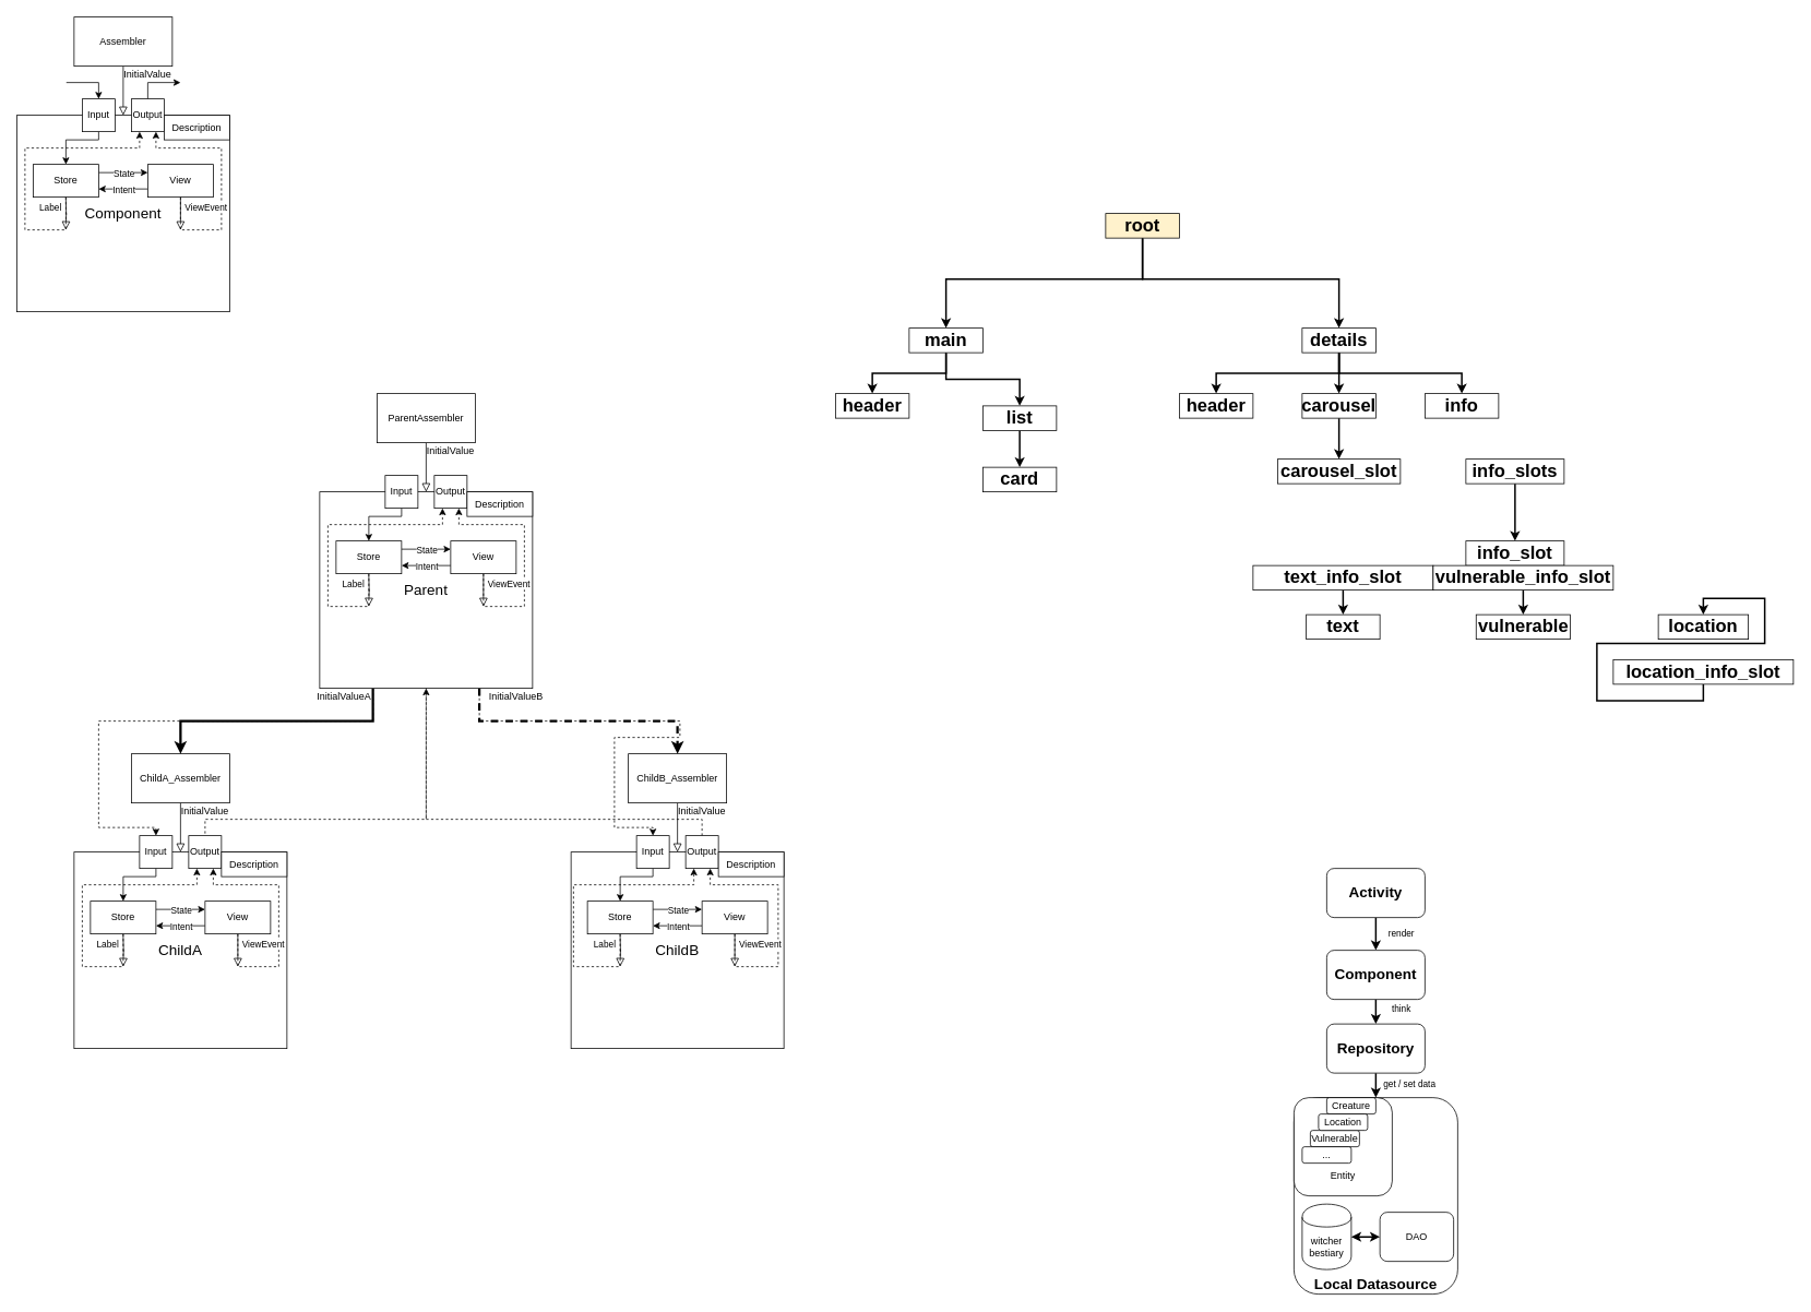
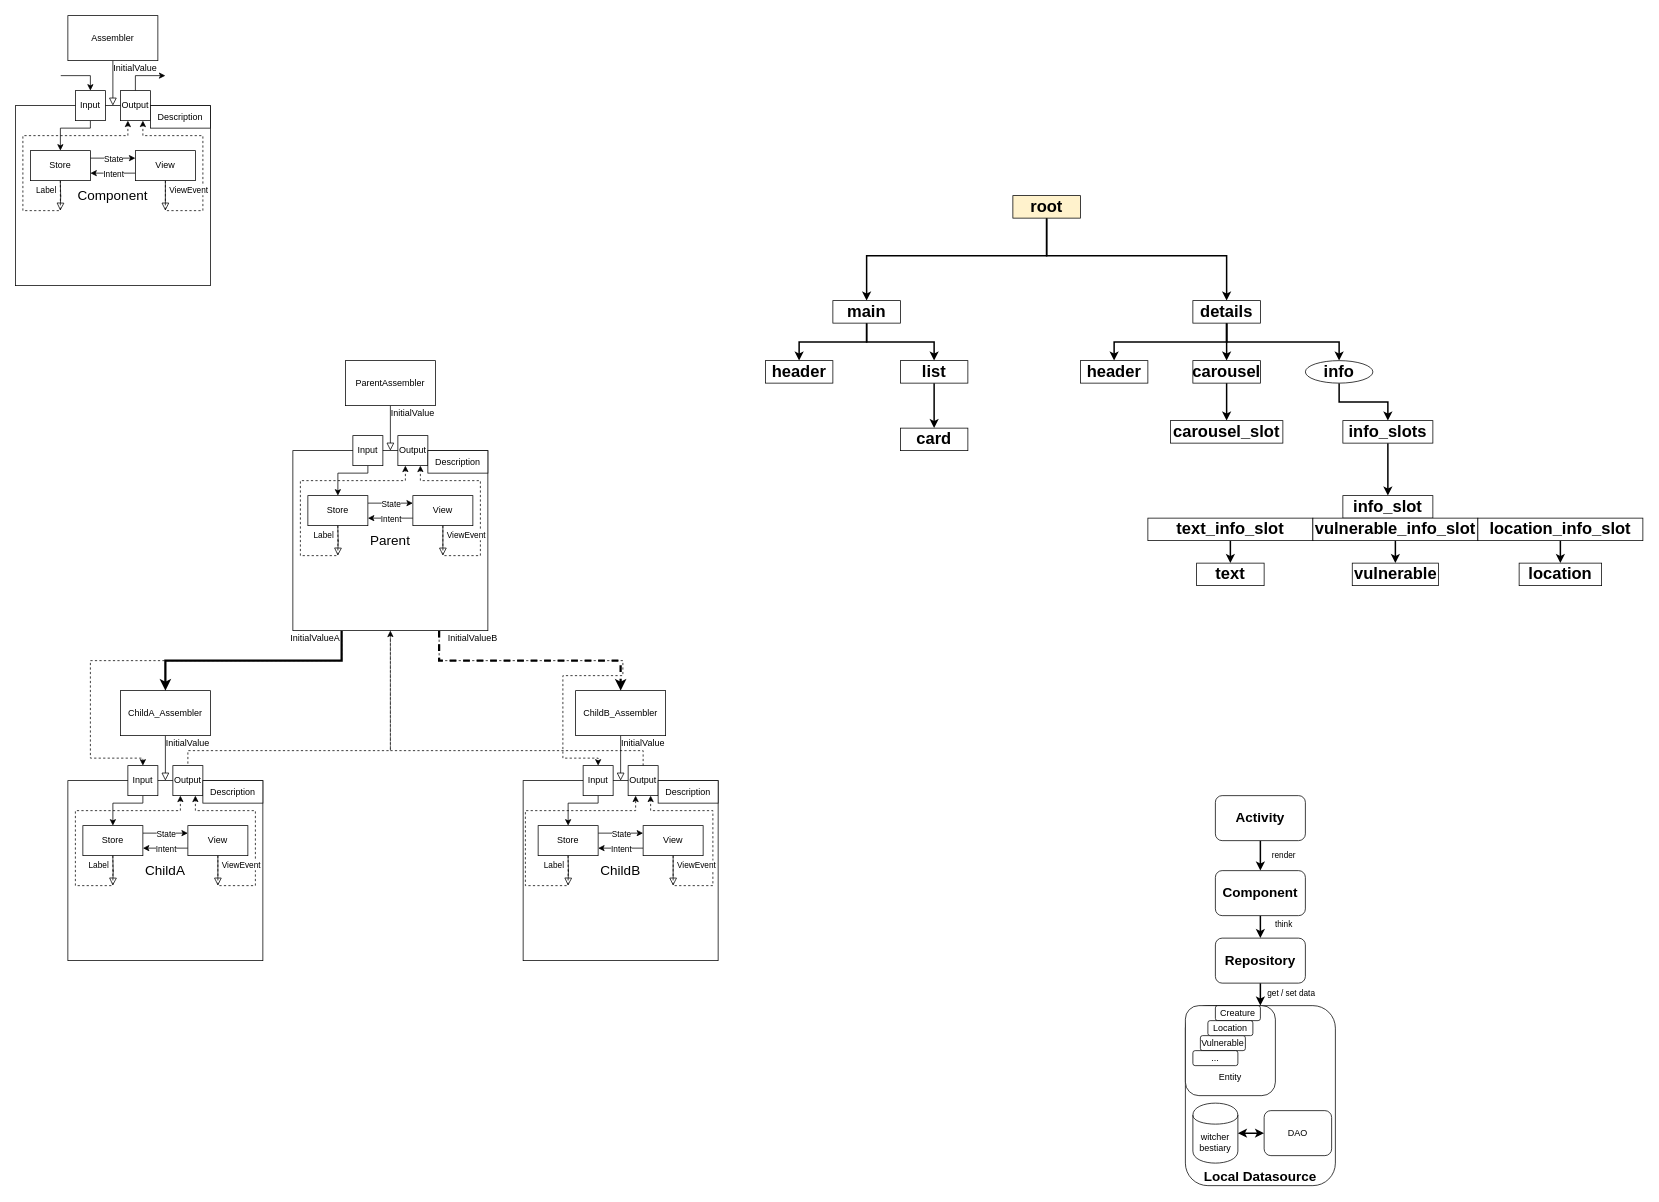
- <mxCell id="110" value="&lt;b&gt;&lt;font style=&quot;font-size: 22px&quot;&gt;info&lt;/font&gt;&lt;/b&gt;" style="rounded=0;whiteSpace=wrap;html=1;" vertex="1" parent="1"><mxGeometry x="1740" y="480" width="90" height="30" as="geometry" /></mxCell>
+ <mxCell id="110" value="&lt;b&gt;&lt;font style=&quot;font-size: 22px&quot;&gt;info&lt;/font&gt;&lt;/b&gt;" style="ellipse;whiteSpace=wrap;html=1;" vertex="1" parent="1"><mxGeometry x="1740" y="480" width="90" height="30" as="geometry" /></mxCell>
- <mxCell id="106" value="&lt;b&gt;&lt;font style=&quot;font-size: 22px&quot;&gt;list&lt;/font&gt;&lt;/b&gt;" style="rounded=0;whiteSpace=wrap;html=1;" vertex="1" parent="1"><mxGeometry x="1200" y="495" width="90" height="30" as="geometry" /></mxCell>
+ <mxCell id="106" value="&lt;b&gt;&lt;font style=&quot;font-size: 22px&quot;&gt;list&lt;/font&gt;&lt;/b&gt;" style="rounded=0;whiteSpace=wrap;html=1;" vertex="1" parent="1"><mxGeometry x="1200" y="480" width="90" height="30" as="geometry" /></mxCell>
+ <mxCell id="109" style="edgeStyle=orthogonalEdgeStyle;rounded=0;orthogonalLoop=1;jettySize=auto;html=1;exitX=0.5;exitY=1;exitDx=0;exitDy=0;entryX=0.5;entryY=0;entryDx=0;entryDy=0;startArrow=none;startFill=0;endArrow=classic;endFill=1;strokeWidth=2;" edge="1" parent="1" source="110" target="115"><mxGeometry relative="1" as="geometry" /></mxCell>
- <mxCell id="122" value="&lt;span style=&quot;font-size: 22px&quot;&gt;&lt;b&gt;location_info_slot&lt;/b&gt;&lt;/span&gt;" style="rounded=0;whiteSpace=wrap;html=1;" vertex="1" parent="1"><mxGeometry x="1970" y="805" width="220" height="30" as="geometry" /></mxCell>
+ <mxCell id="122" value="&lt;span style=&quot;font-size: 22px&quot;&gt;&lt;b&gt;location_info_slot&lt;/b&gt;&lt;/span&gt;" style="rounded=0;whiteSpace=wrap;html=1;" vertex="1" parent="1"><mxGeometry x="1970" y="690" width="220" height="30" as="geometry" /></mxCell>
